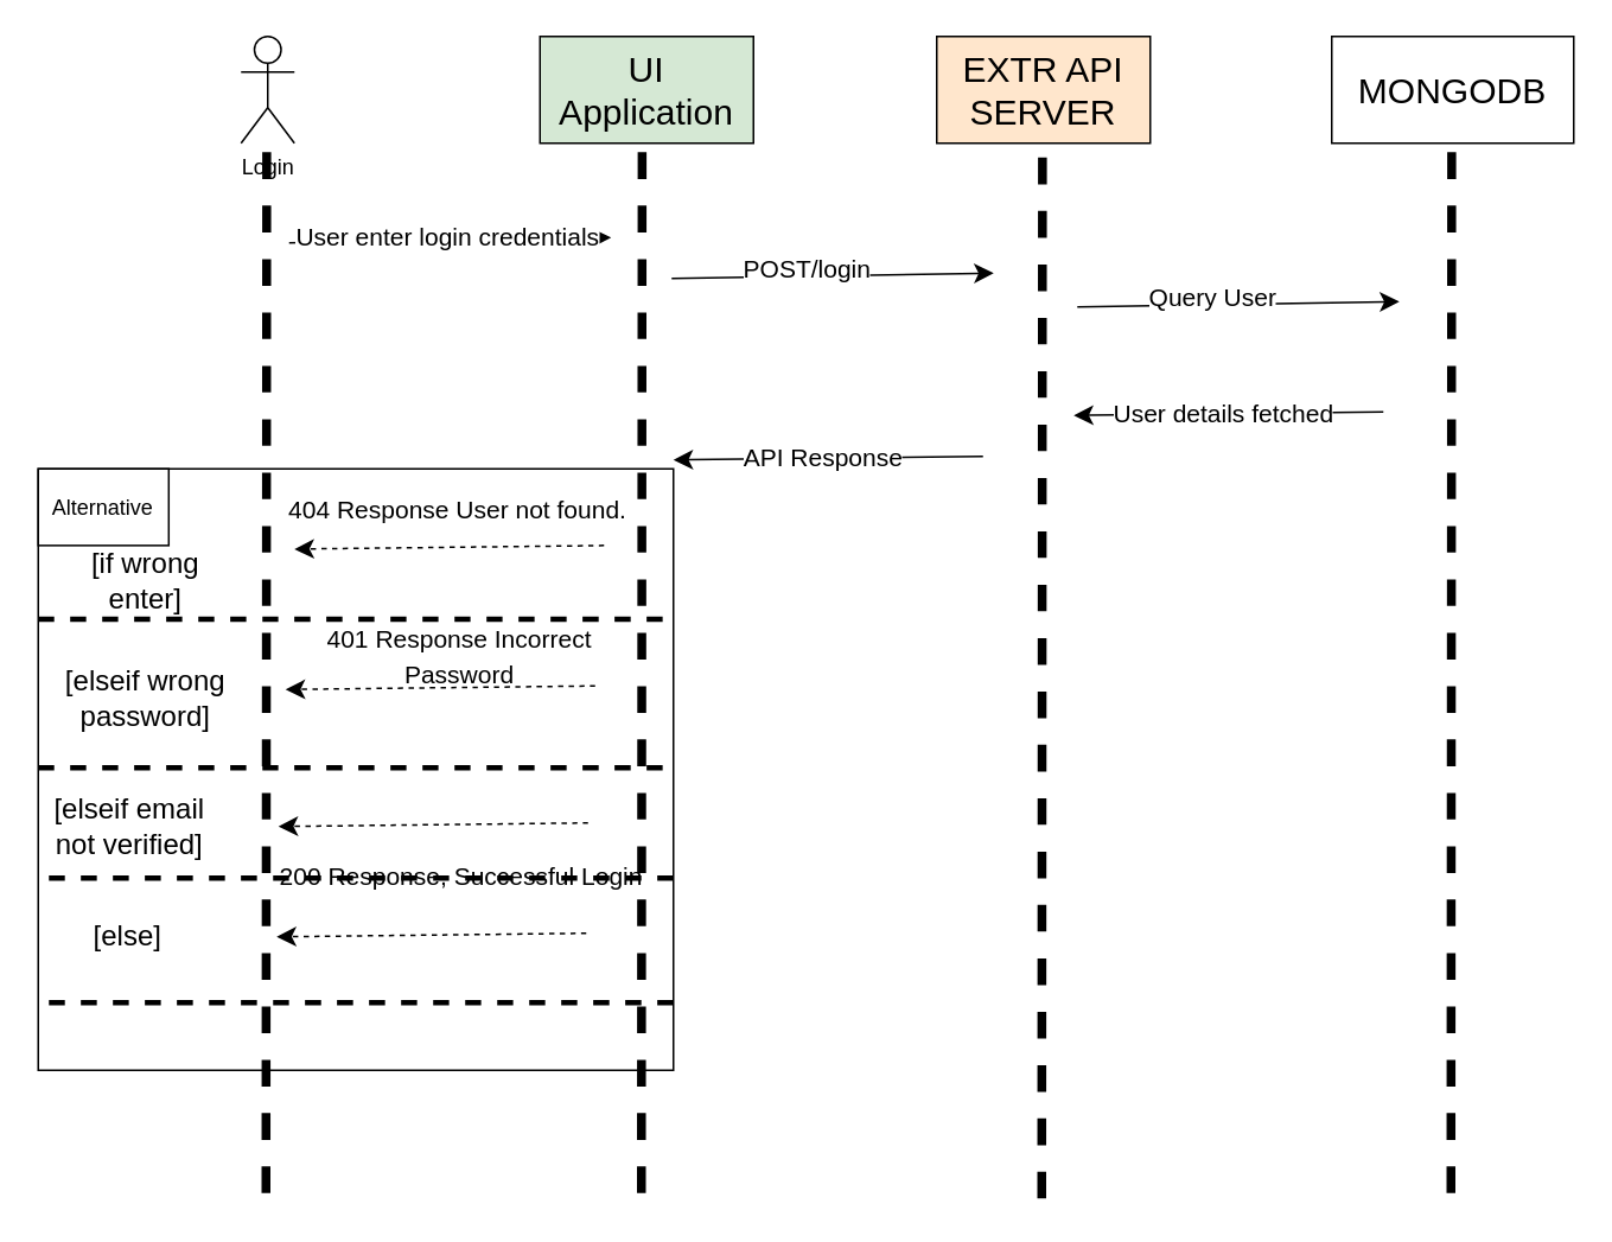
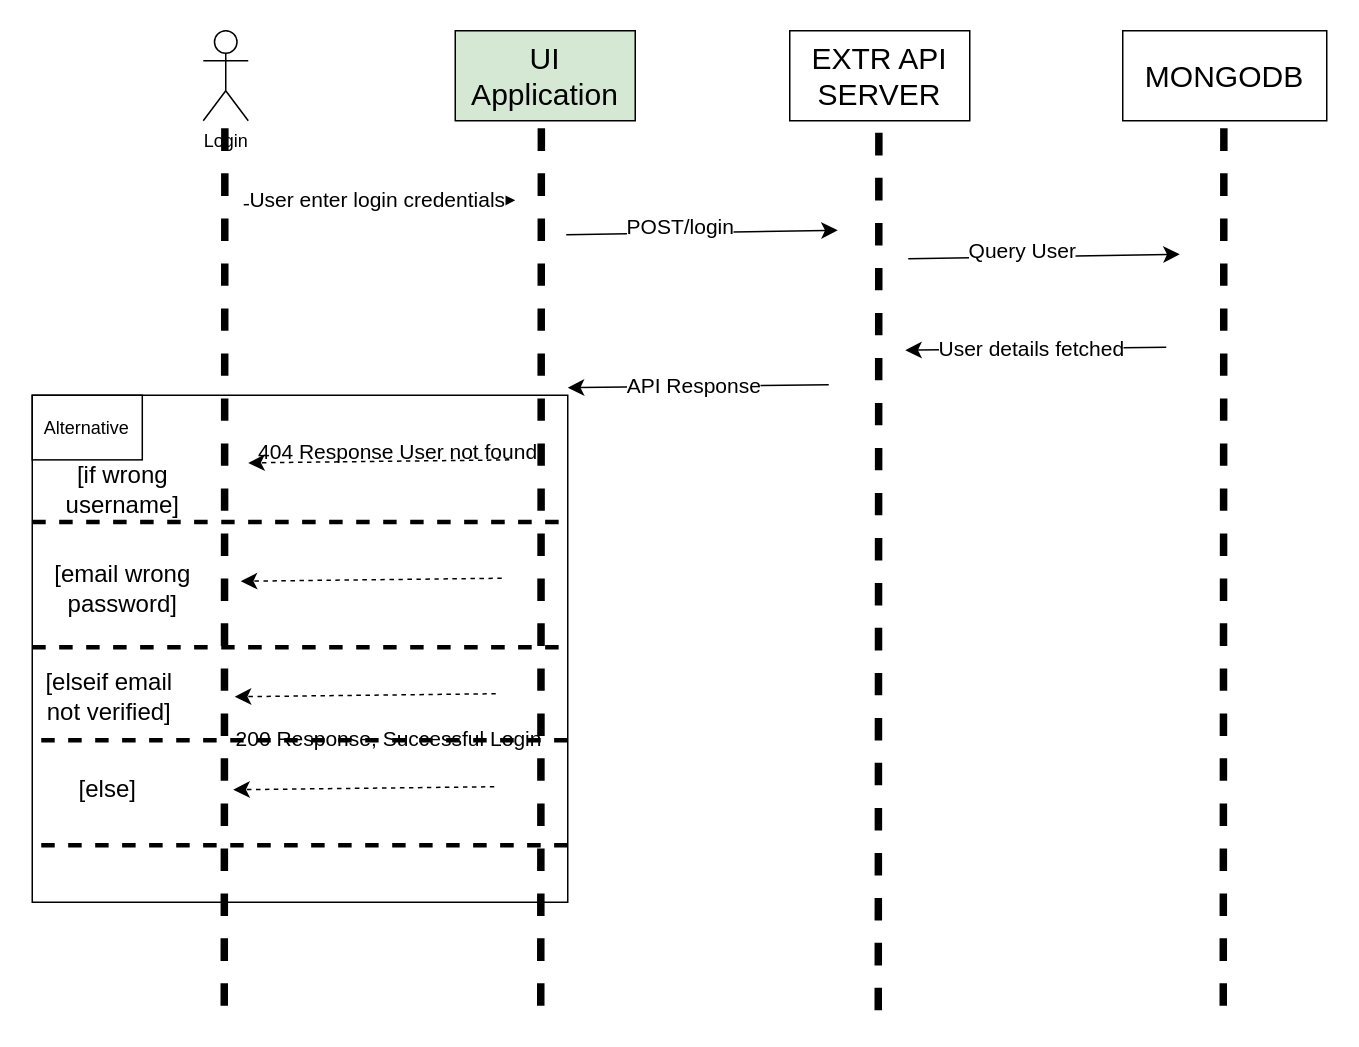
- <mxCell id="19" value="&lt;span style=&quot;font-size: 20px;&quot;&gt;EXTR API SERVER&lt;/span&gt;" style="rounded=0;whiteSpace=wrap;html=1;fillColor=#ffe6cc;" parent="1" vertex="1"><mxGeometry x="526" y="20" width="120" height="60" as="geometry" /></mxCell>
+ <mxCell id="19" value="&lt;span style=&quot;font-size: 20px;&quot;&gt;EXTR API SERVER&lt;/span&gt;" style="rounded=0;whiteSpace=wrap;html=1;" parent="1" vertex="1"><mxGeometry x="526" y="20" width="120" height="60" as="geometry" /></mxCell>
- <mxCell id="16" value="&lt;font style=&quot;font-size: 14px;&quot;&gt;404 Response User not found.&lt;/font&gt;" style="text;html=1;align=center;verticalAlign=middle;whiteSpace=wrap;rounded=0;fontSize=16;" vertex="1" parent="2"><mxGeometry x="91" y="6.54" width="208" height="30" as="geometry" /></mxCell>
+ <mxCell id="16" value="&lt;font style=&quot;font-size: 14px;&quot;&gt;404 Response User not found.&lt;/font&gt;" style="text;html=1;align=center;verticalAlign=middle;whiteSpace=wrap;rounded=0;fontSize=16;" vertex="1" parent="2"><mxGeometry x="101" y="21.54" width="208" height="30" as="geometry" /></mxCell>
- <mxCell id="8" value="[if wrong enter]" style="text;html=1;align=center;verticalAlign=middle;whiteSpace=wrap;rounded=0;fontSize=16;" parent="2" vertex="1"><mxGeometry x="-32" y="48" width="103" height="30" as="geometry" /></mxCell>
+ <mxCell id="8" value="[if wrong username]" style="text;html=1;align=center;verticalAlign=middle;whiteSpace=wrap;rounded=0;fontSize=16;" parent="2" vertex="1"><mxGeometry x="-32" y="48" width="103" height="30" as="geometry" /></mxCell>
- <mxCell id="36" value="&lt;font style=&quot;font-size: 14px;&quot;&gt;401 Response Incorrect Password&lt;/font&gt;" style="text;html=1;align=center;verticalAlign=middle;whiteSpace=wrap;rounded=0;fontSize=16;" vertex="1" parent="1"><mxGeometry x="154" y="352.54" width="208" height="30" as="geometry" /></mxCell>
- <mxCell id="10" value="[elseif wrong password]" style="text;html=1;align=center;verticalAlign=middle;whiteSpace=wrap;rounded=0;fontSize=16;" parent="2" vertex="1"><mxGeometry x="-32" y="114" width="103" height="30" as="geometry" /></mxCell>
+ <mxCell id="10" value="[email wrong password]" style="text;html=1;align=center;verticalAlign=middle;whiteSpace=wrap;rounded=0;fontSize=16;" parent="2" vertex="1"><mxGeometry x="-32" y="114" width="103" height="30" as="geometry" /></mxCell>
